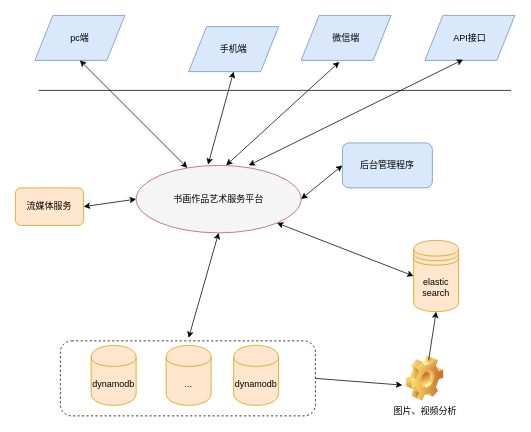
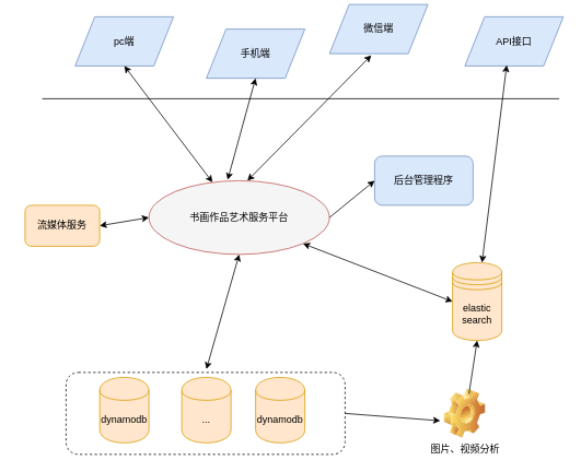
- <mxCell id="10" value="pc端" style="shape=parallelogram;perimeter=parallelogramPerimeter;whiteSpace=wrap;html=1;fillColor=#dae8fc;strokeColor=#6c8ebf;" parent="1" vertex="1"><mxGeometry x="46" y="20" width="120" height="60" as="geometry" /></mxCell>
+ <mxCell id="10" value="pc端" style="shape=parallelogram;perimeter=parallelogramPerimeter;whiteSpace=wrap;html=1;fillColor=#dae8fc;strokeColor=#6c8ebf;" parent="1" vertex="1"><mxGeometry x="91" y="20" width="120" height="60" as="geometry" /></mxCell>
- <mxCell id="12" value="微信端" style="shape=parallelogram;perimeter=parallelogramPerimeter;whiteSpace=wrap;html=1;fillColor=#dae8fc;strokeColor=#6c8ebf;" parent="1" vertex="1"><mxGeometry x="401" y="20" width="120" height="60" as="geometry" /></mxCell>
+ <mxCell id="12" value="微信端" style="shape=parallelogram;perimeter=parallelogramPerimeter;whiteSpace=wrap;html=1;fillColor=#dae8fc;strokeColor=#6c8ebf;" parent="1" vertex="1"><mxGeometry x="401" y="5" width="120" height="60" as="geometry" /></mxCell>
- <mxCell id="18" value="" style="endArrow=classic;startArrow=classic;html=1;exitX=0.425;exitY=0.983;exitDx=0;exitDy=0;exitPerimeter=0;entryX=0.682;entryY=0;entryDx=0;entryDy=0;entryPerimeter=0;" parent="1" source="13" target="3" edge="1"><mxGeometry width="50" height="50" relative="1" as="geometry"><mxPoint x="181" y="110" as="sourcePoint" /><mxPoint x="288.469" y="252.013" as="targetPoint" /></mxGeometry></mxCell>
+ <mxCell id="18" value="" style="endArrow=classic;startArrow=classic;html=1;exitX=0.425;exitY=0.983;exitDx=0;exitDy=0;exitPerimeter=0;" parent="1" source="13" target="8" edge="1"><mxGeometry width="50" height="50" relative="1" as="geometry"><mxPoint x="181" y="110" as="sourcePoint" /><mxPoint x="288.469" y="252.013" as="targetPoint" /></mxGeometry></mxCell>
- <mxCell id="19" value="" style="endArrow=classic;startArrow=classic;html=1;exitX=0;exitY=0.5;exitDx=0;exitDy=0;entryX=1;entryY=0.5;entryDx=0;entryDy=0;" parent="1" source="9" target="3" edge="1"><mxGeometry width="50" height="50" relative="1" as="geometry"><mxPoint x="191" y="120" as="sourcePoint" /><mxPoint x="298.469" y="262.013" as="targetPoint" /></mxGeometry></mxCell>
+ <mxCell id="19" value="" style="endArrow=none;startArrow=classic;html=1;exitX=0;exitY=0.5;exitDx=0;exitDy=0;entryX=1;entryY=0.5;entryDx=0;entryDy=0;" parent="1" source="9" target="3" edge="1"><mxGeometry width="50" height="50" relative="1" as="geometry"><mxPoint x="191" y="120" as="sourcePoint" /><mxPoint x="298.469" y="262.013" as="targetPoint" /></mxGeometry></mxCell>
- <mxCell id="24" value="流媒体服务" style="rounded=1;whiteSpace=wrap;html=1;fillColor=#ffe6cc;strokeColor=#d79b00;" vertex="1" parent="1"><mxGeometry x="20" y="250" width="91" height="50" as="geometry" /></mxCell>
+ <mxCell id="24" value="流媒体服务" style="rounded=1;whiteSpace=wrap;html=1;fillColor=#ffe6cc;strokeColor=#d79b00;" vertex="1" parent="1"><mxGeometry x="30" y="250" width="91" height="50" as="geometry" /></mxCell>
